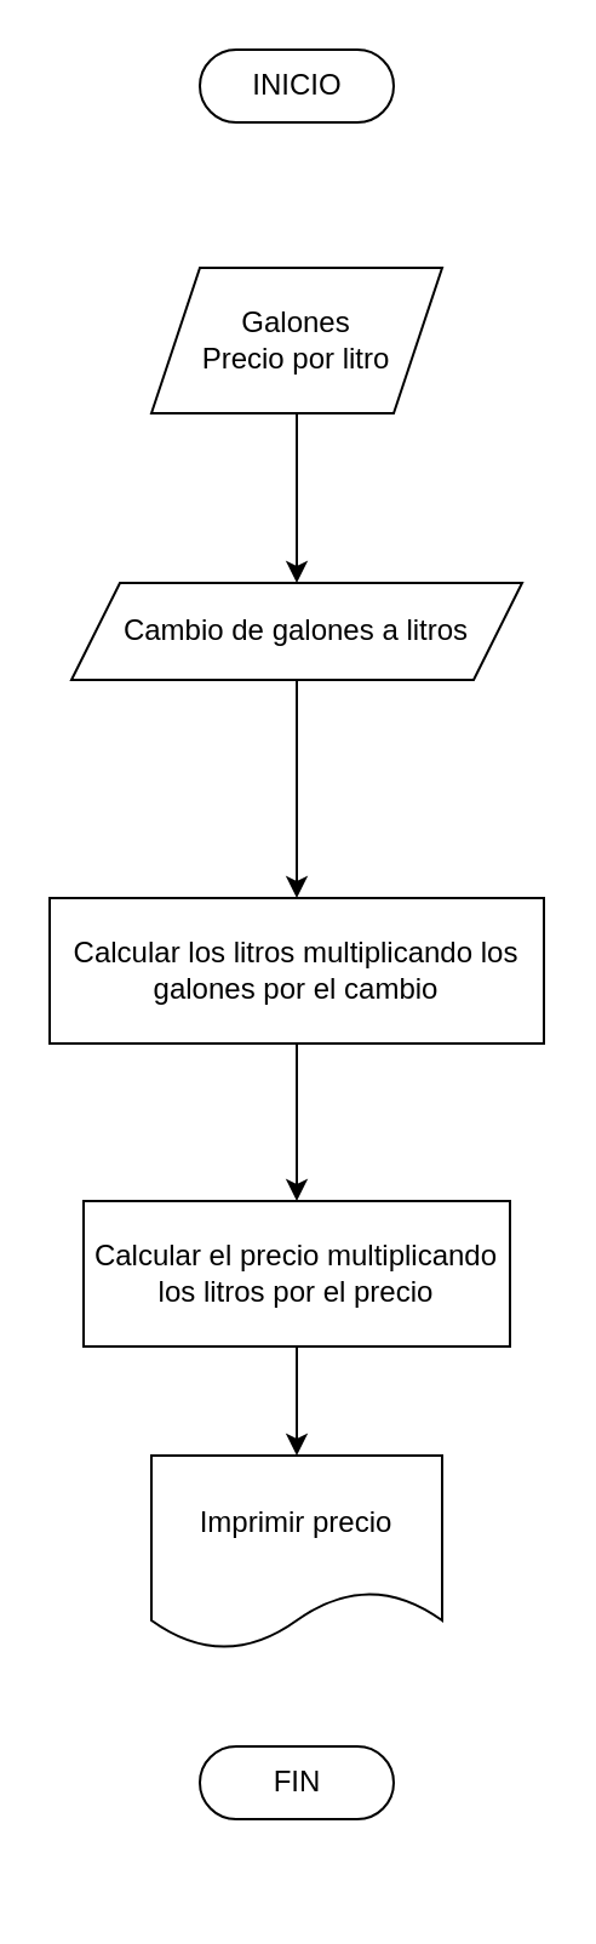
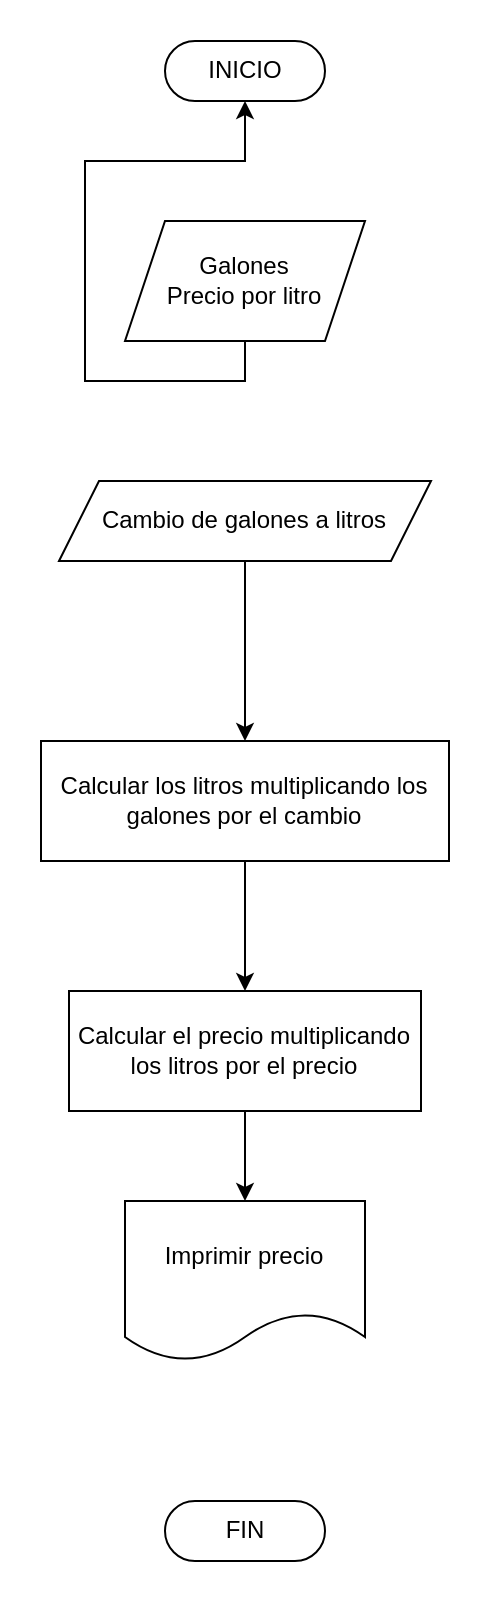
- <mxCell id="3" style="edgeStyle=orthogonalEdgeStyle;rounded=0;orthogonalLoop=1;jettySize=auto;html=1;exitX=0.5;exitY=1;exitDx=0;exitDy=0;entryX=0.5;entryY=0;entryDx=0;entryDy=0;" edge="1" parent="1" source="4" target="6"><mxGeometry relative="1" as="geometry" /></mxCell>
+ <mxCell id="3" style="edgeStyle=orthogonalEdgeStyle;rounded=0;orthogonalLoop=1;jettySize=auto;html=1;exitX=0.5;exitY=1;exitDx=0;exitDy=0;" edge="1" parent="1" source="4" target="2"><mxGeometry relative="1" as="geometry" /></mxCell>
- <mxCell id="11" value="FIN" style="html=1;dashed=0;whitespace=wrap;shape=mxgraph.dfd.start" vertex="1" parent="1"><mxGeometry x="82" y="720" width="80" height="30" as="geometry" /></mxCell>
+ <mxCell id="11" value="FIN" style="html=1;dashed=0;whitespace=wrap;shape=mxgraph.dfd.start" vertex="1" parent="1"><mxGeometry x="82" y="750" width="80" height="30" as="geometry" /></mxCell>
